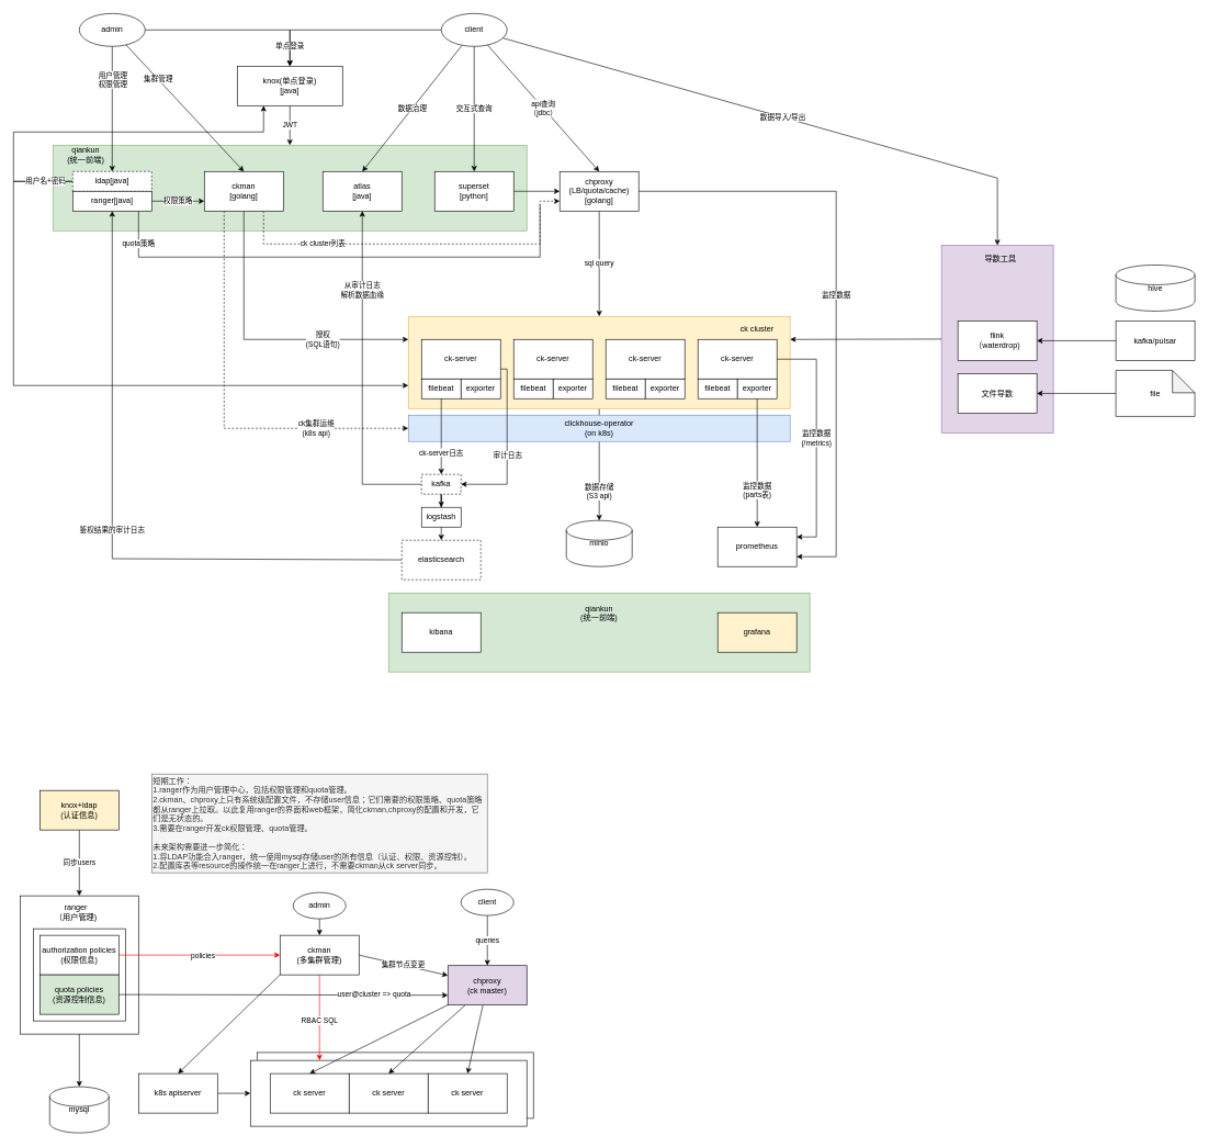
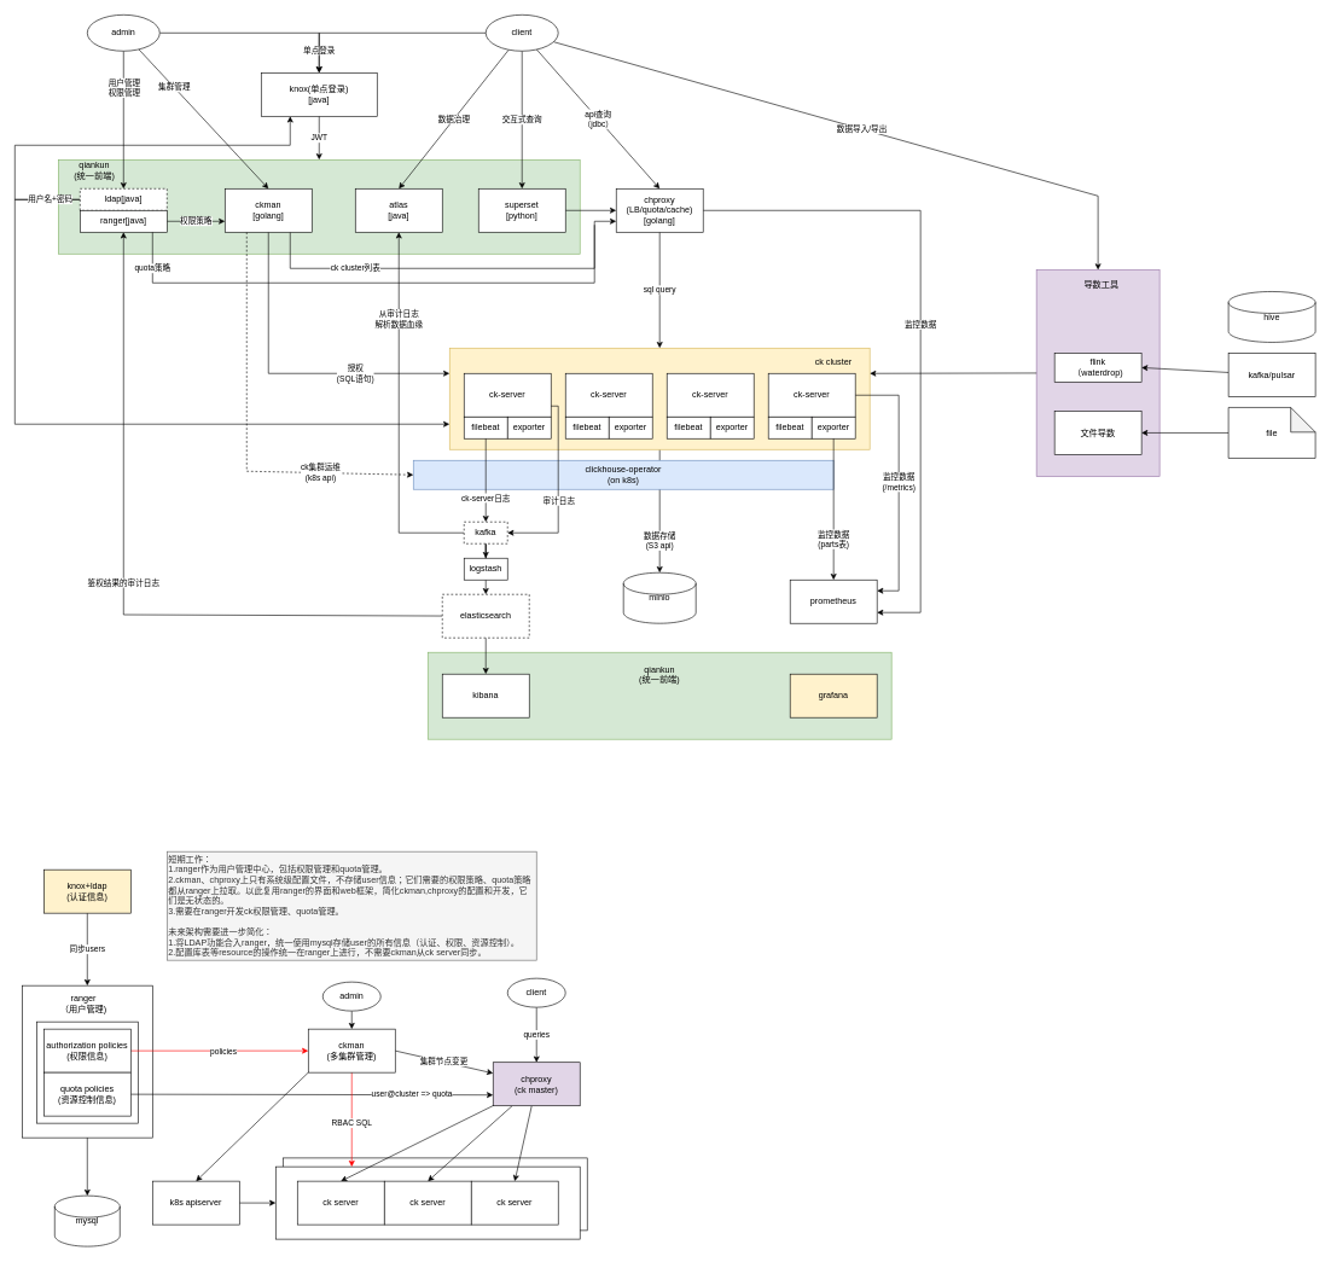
- <mxCell id="16" value="ck cluster列表" style="edgeStyle=none;rounded=0;orthogonalLoop=1;jettySize=auto;html=1;entryX=0;entryY=0.75;entryDx=0;entryDy=0;exitX=0.75;exitY=1;exitDx=0;exitDy=0;dashed=1;" parent="1" source="17" target="20" edge="1"><mxGeometry x="-0.504" relative="1" as="geometry"><mxPoint x="560" y="420" as="targetPoint" /><Array as="points"><mxPoint x="400" y="370" /><mxPoint x="820" y="370" /><mxPoint x="820" y="305" /></Array><mxPoint as="offset" /></mxGeometry></mxCell>
+ <mxCell id="16" value="ck cluster列表" style="edgeStyle=none;rounded=0;orthogonalLoop=1;jettySize=auto;html=1;entryX=0;entryY=0.75;entryDx=0;entryDy=0;exitX=0.75;exitY=1;exitDx=0;exitDy=0;" parent="1" source="17" target="20" edge="1"><mxGeometry x="-0.504" relative="1" as="geometry"><mxPoint x="560" y="420" as="targetPoint" /><Array as="points"><mxPoint x="400" y="370" /><mxPoint x="820" y="370" /><mxPoint x="820" y="305" /></Array><mxPoint as="offset" /></mxGeometry></mxCell>
- <mxCell id="71" value="flink&lt;br&gt;（waterdrop)" style="rounded=0;whiteSpace=wrap;html=1;" parent="1" vertex="1"><mxGeometry x="1455" y="487" width="120" height="60" as="geometry" /></mxCell>
+ <mxCell id="71" value="flink&lt;br&gt;（waterdrop)" style="rounded=0;whiteSpace=wrap;html=1;" parent="1" vertex="1"><mxGeometry x="1455" y="487" width="120" height="40" as="geometry" /></mxCell>
- <mxCell id="32" value="clickhouse-operator&lt;br&gt;(on k8s)" style="rounded=0;whiteSpace=wrap;html=1;fillColor=#dae8fc;strokeColor=#6c8ebf;" parent="1" vertex="1"><mxGeometry x="620" y="630" width="580" height="40" as="geometry" /></mxCell>
+ <mxCell id="32" value="clickhouse-operator&lt;br&gt;(on k8s)" style="rounded=0;whiteSpace=wrap;html=1;fillColor=#dae8fc;strokeColor=#6c8ebf;" parent="1" vertex="1"><mxGeometry x="570" y="635" width="580" height="40" as="geometry" /></mxCell>
+ <mxCell id="43" style="edgeStyle=orthogonalEdgeStyle;rounded=0;orthogonalLoop=1;jettySize=auto;html=1;" parent="1" source="44" target="74" edge="1"><mxGeometry relative="1" as="geometry" /></mxCell>
- <mxCell id="80" value="quota policies&lt;br&gt;(资源控制信息)" style="rounded=0;whiteSpace=wrap;html=1;fillColor=#d5e8d4;" parent="1" vertex="1"><mxGeometry x="60" y="1480" width="120" height="60" as="geometry" /></mxCell>
+ <mxCell id="80" value="quota policies&lt;br&gt;(资源控制信息)" style="rounded=0;whiteSpace=wrap;html=1;" parent="1" vertex="1"><mxGeometry x="60" y="1480" width="120" height="60" as="geometry" /></mxCell>
